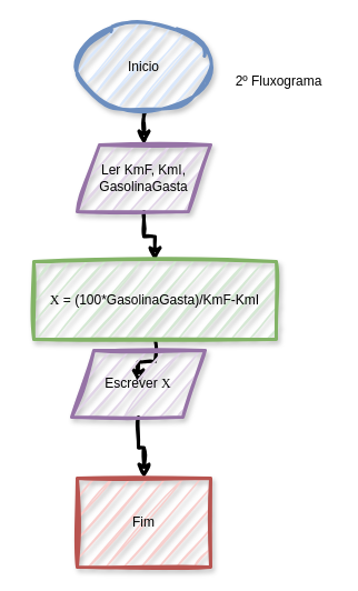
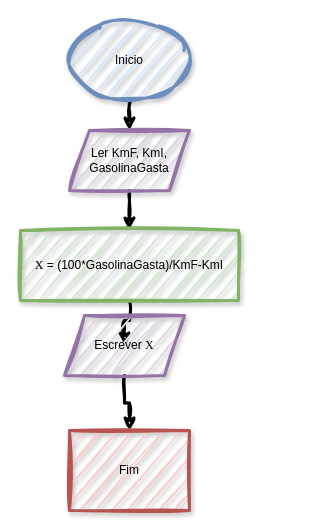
- <mxCell id="11" value="2º Fluxograma" style="text;html=1;align=center;verticalAlign=middle;resizable=0;points=[];autosize=1;strokeColor=none;fillColor=none;" vertex="1" parent="1"><mxGeometry x="200" y="58" width="100" height="30" as="geometry" /></mxCell>
- <mxCell id="7" value="&lt;font face=&quot;Times New Roman&quot;&gt;X&lt;/font&gt; = (100*GasolinaGasta)/KmF-KmI" style="rounded=0;whiteSpace=wrap;html=1;fillColor=#d5e8d4;strokeColor=#82b366;strokeWidth=3;shadow=1;sketch=1;curveFitting=1;jiggle=2;" vertex="1" parent="1"><mxGeometry x="30" y="235" width="218" height="70" as="geometry" /></mxCell>
+ <mxCell id="7" value="&lt;font face=&quot;Times New Roman&quot;&gt;X&lt;/font&gt; = (100*GasolinaGasta)/KmF-KmI" style="rounded=0;whiteSpace=wrap;html=1;fillColor=#d5e8d4;strokeColor=#82b366;strokeWidth=3;shadow=1;sketch=1;curveFitting=1;jiggle=2;" vertex="1" parent="1"><mxGeometry x="20" y="230" width="218" height="70" as="geometry" /></mxCell>
